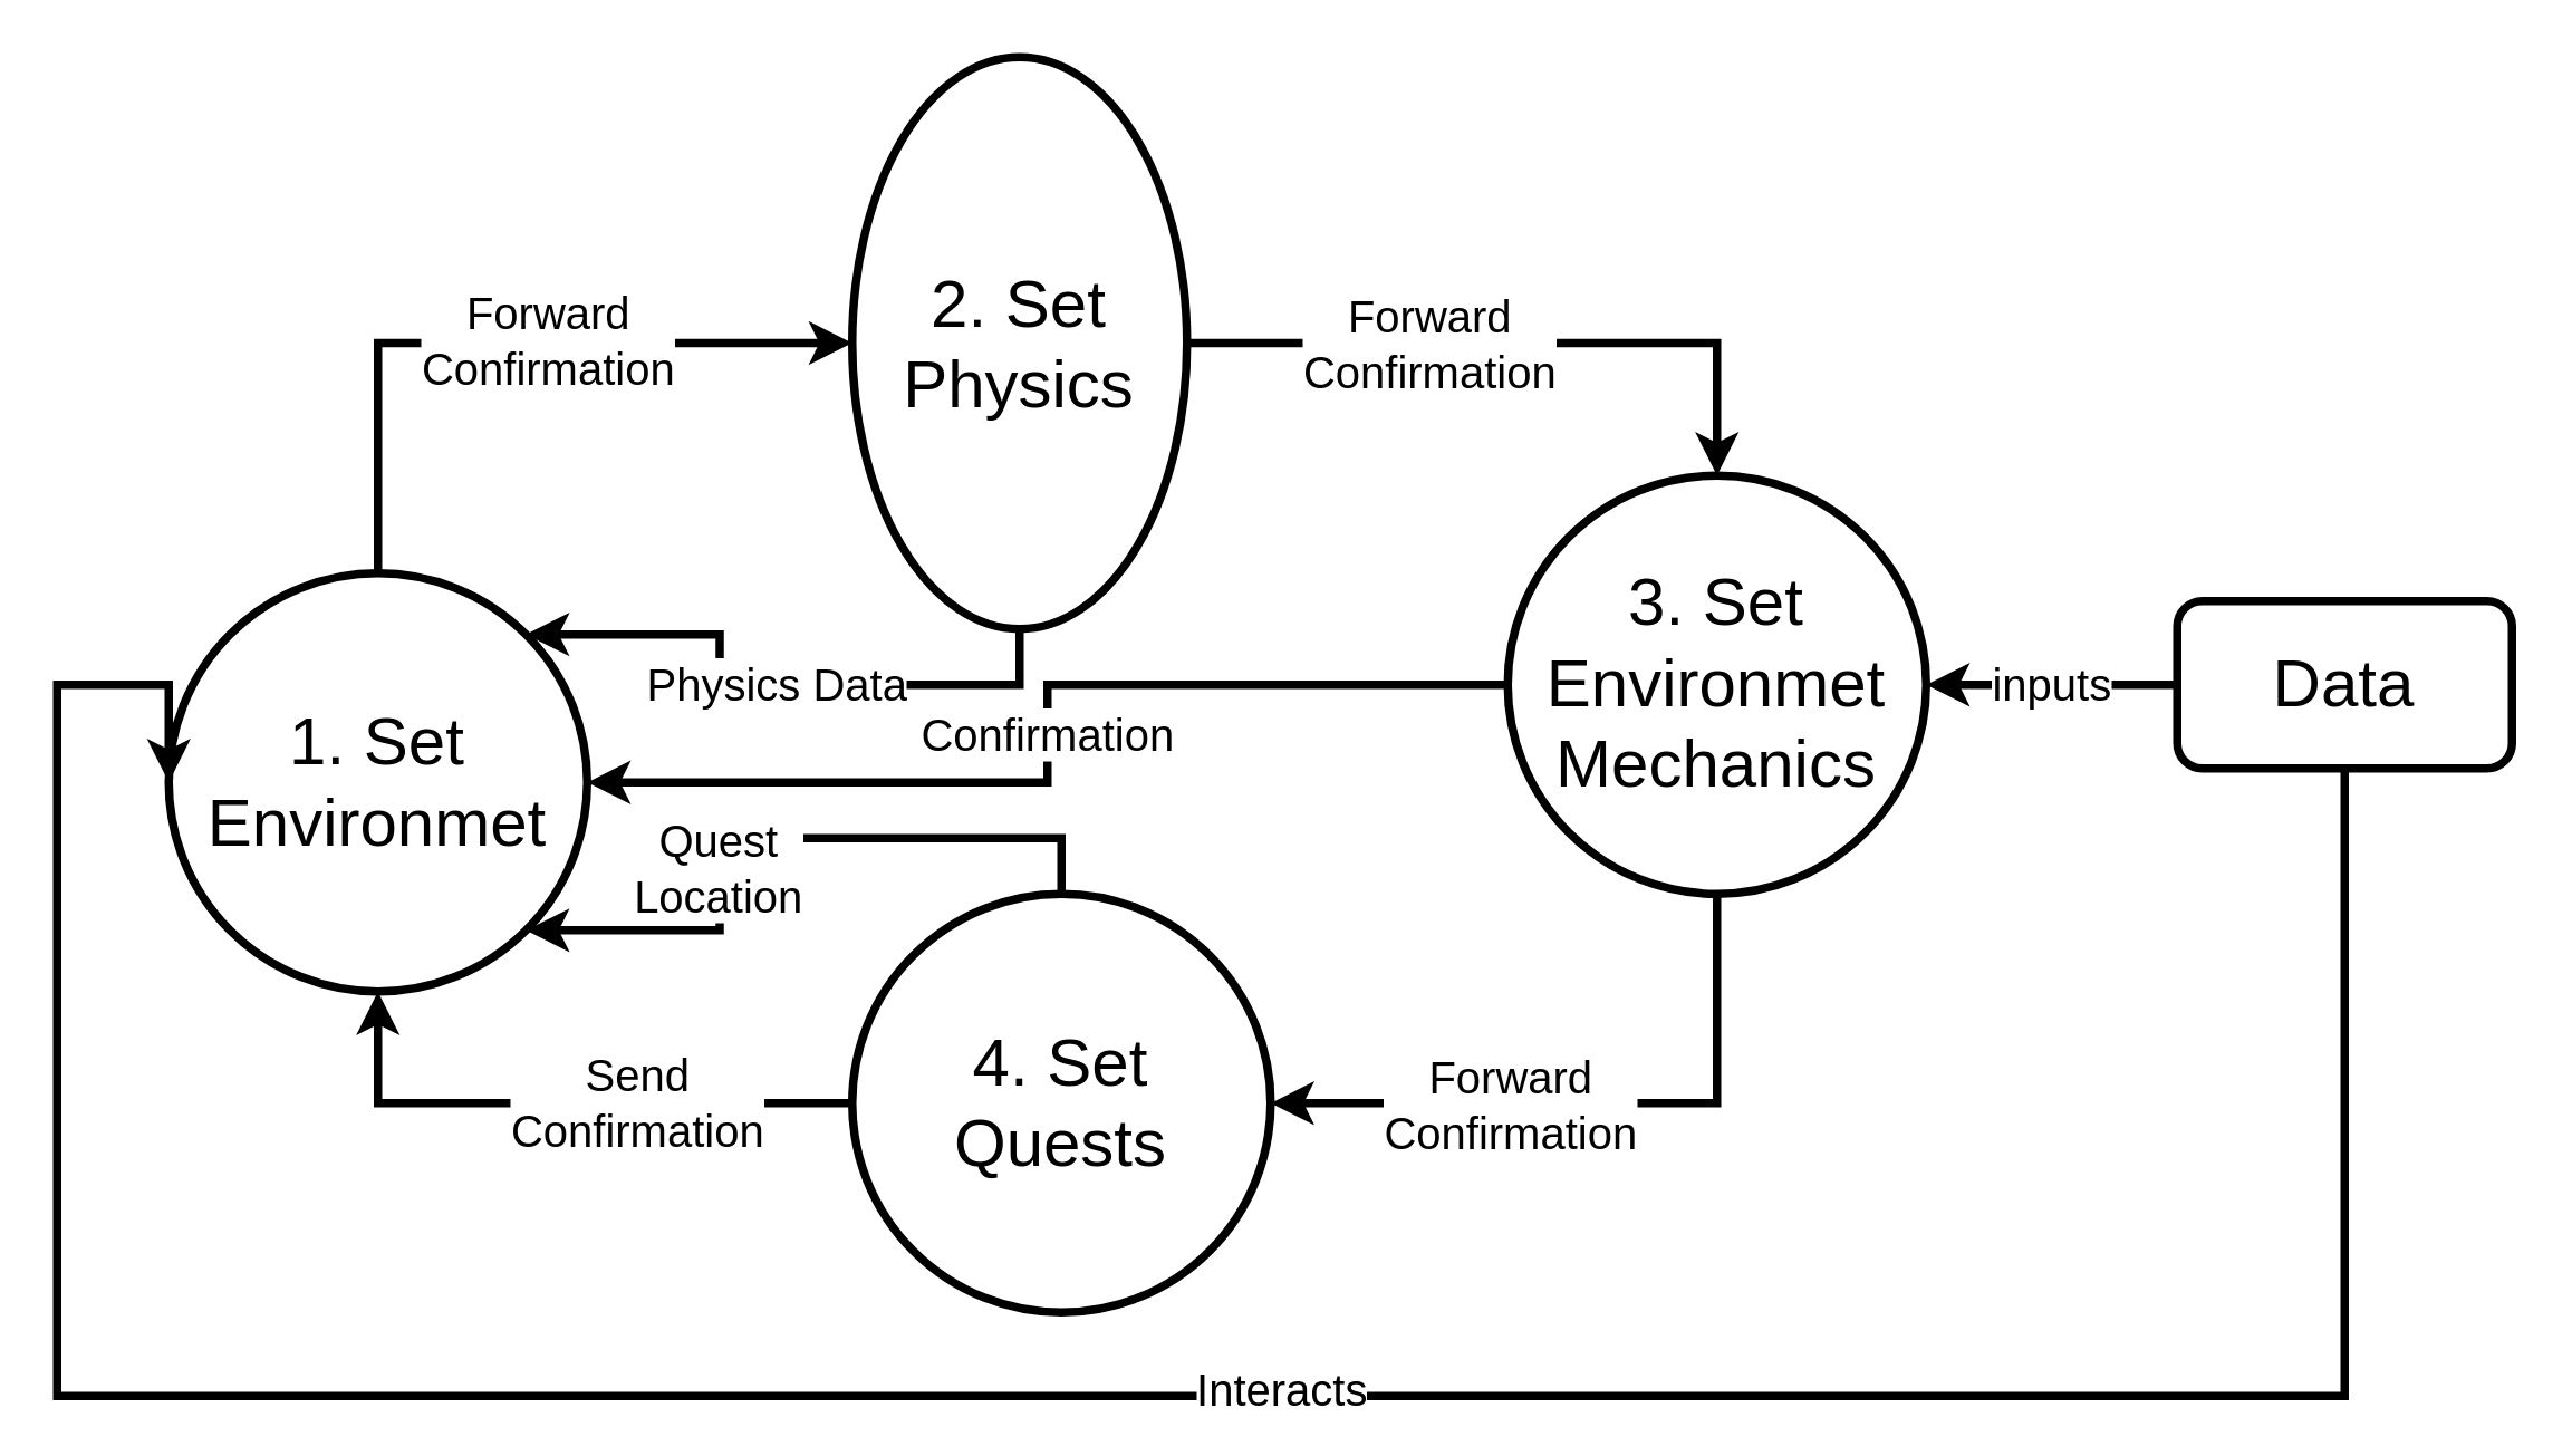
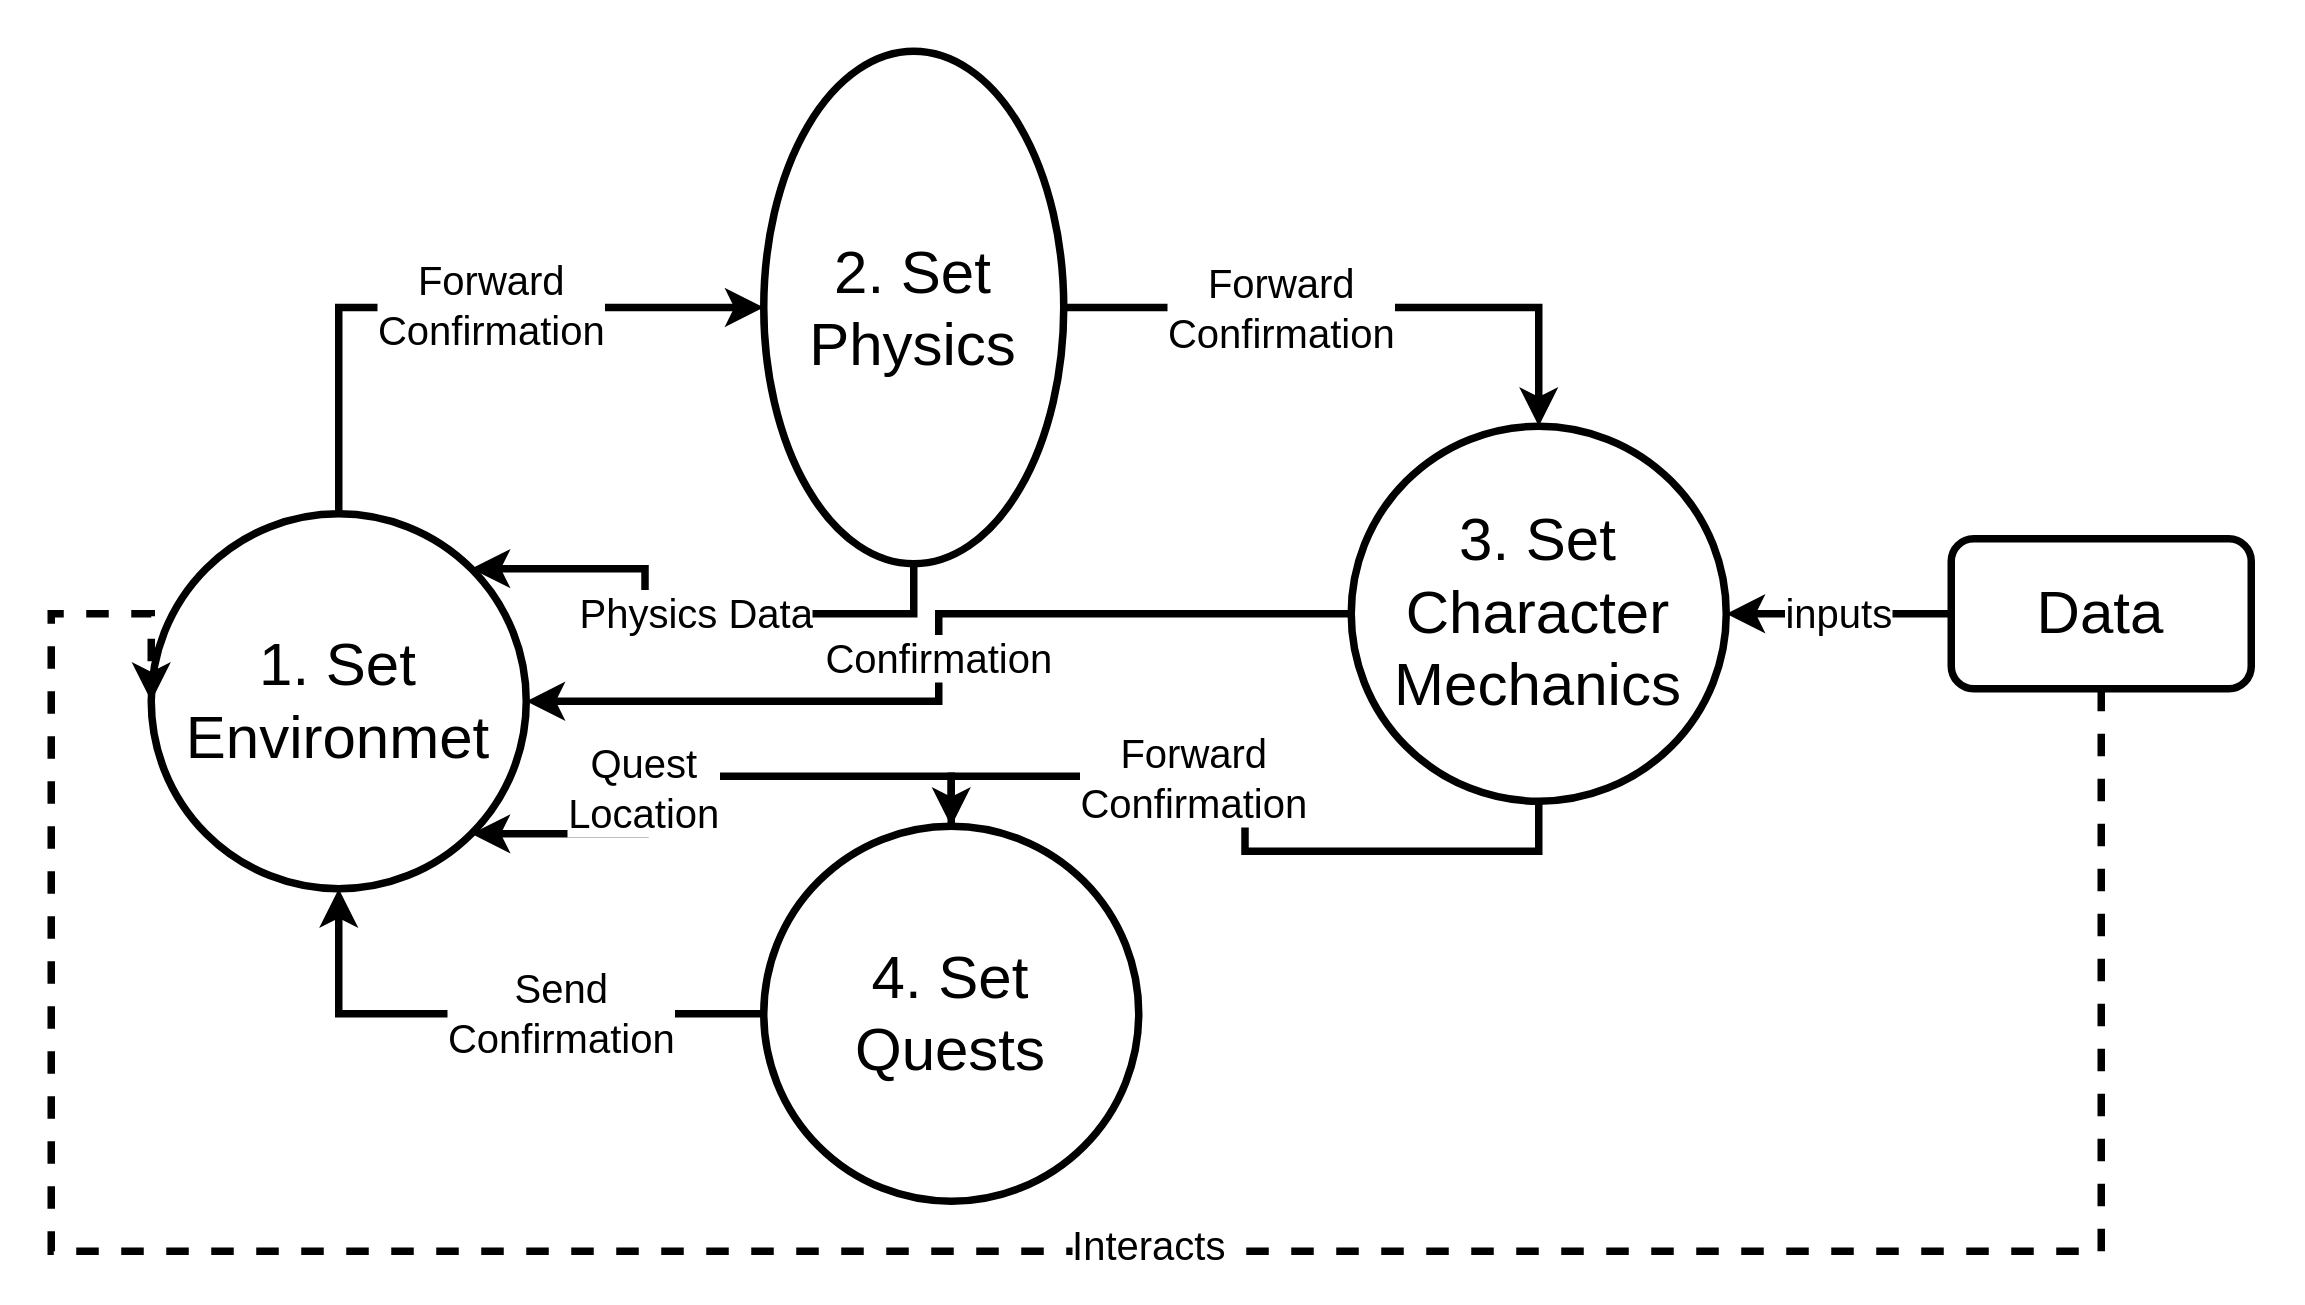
- <mxCell id="11" value="&lt;div&gt;3. Set Environmet&lt;/div&gt;&lt;div&gt;Mechanics&lt;br&gt;&lt;/div&gt;" style="ellipse;whiteSpace=wrap;html=1;aspect=fixed;fontSize=24;strokeWidth=3;" vertex="1" parent="1"><mxGeometry x="540" y="170" width="150" height="150" as="geometry" /></mxCell>
+ <mxCell id="11" value="&lt;div&gt;3. Set Character&lt;/div&gt;&lt;div&gt;Mechanics&lt;br&gt;&lt;/div&gt;" style="ellipse;whiteSpace=wrap;html=1;aspect=fixed;fontSize=24;strokeWidth=3;" vertex="1" parent="1"><mxGeometry x="540" y="170" width="150" height="150" as="geometry" /></mxCell>
- <mxCell id="17" style="edgeStyle=orthogonalEdgeStyle;rounded=0;orthogonalLoop=1;jettySize=auto;html=1;exitX=0.5;exitY=1;exitDx=0;exitDy=0;entryX=0;entryY=0.5;entryDx=0;entryDy=0;fontSize=16;strokeWidth=3;" edge="1" parent="1" source="19" target="4"><mxGeometry relative="1" as="geometry"><Array as="points"><mxPoint x="840" y="500" /><mxPoint x="20" y="500" /><mxPoint x="20" y="245" /></Array></mxGeometry></mxCell>
+ <mxCell id="17" style="edgeStyle=orthogonalEdgeStyle;rounded=0;orthogonalLoop=1;jettySize=auto;html=1;exitX=0.5;exitY=1;exitDx=0;exitDy=0;entryX=0;entryY=0.5;entryDx=0;entryDy=0;fontSize=16;strokeWidth=3;dashed=1;" edge="1" parent="1" source="19" target="4"><mxGeometry relative="1" as="geometry"><Array as="points"><mxPoint x="840" y="500" /><mxPoint x="20" y="500" /><mxPoint x="20" y="245" /></Array></mxGeometry></mxCell>
- <mxCell id="15" value="&lt;div&gt;4. Set&lt;/div&gt;&lt;div&gt;Quests&lt;br&gt;&lt;/div&gt;" style="ellipse;whiteSpace=wrap;html=1;aspect=fixed;fontSize=24;strokeWidth=3;" vertex="1" parent="1"><mxGeometry x="305" y="320" width="150" height="150" as="geometry" /></mxCell>
+ <mxCell id="15" value="&lt;div&gt;4. Set&lt;/div&gt;&lt;div&gt;Quests&lt;br&gt;&lt;/div&gt;" style="ellipse;whiteSpace=wrap;html=1;aspect=fixed;fontSize=24;strokeWidth=3;" vertex="1" parent="1"><mxGeometry x="305" y="330" width="150" height="150" as="geometry" /></mxCell>
